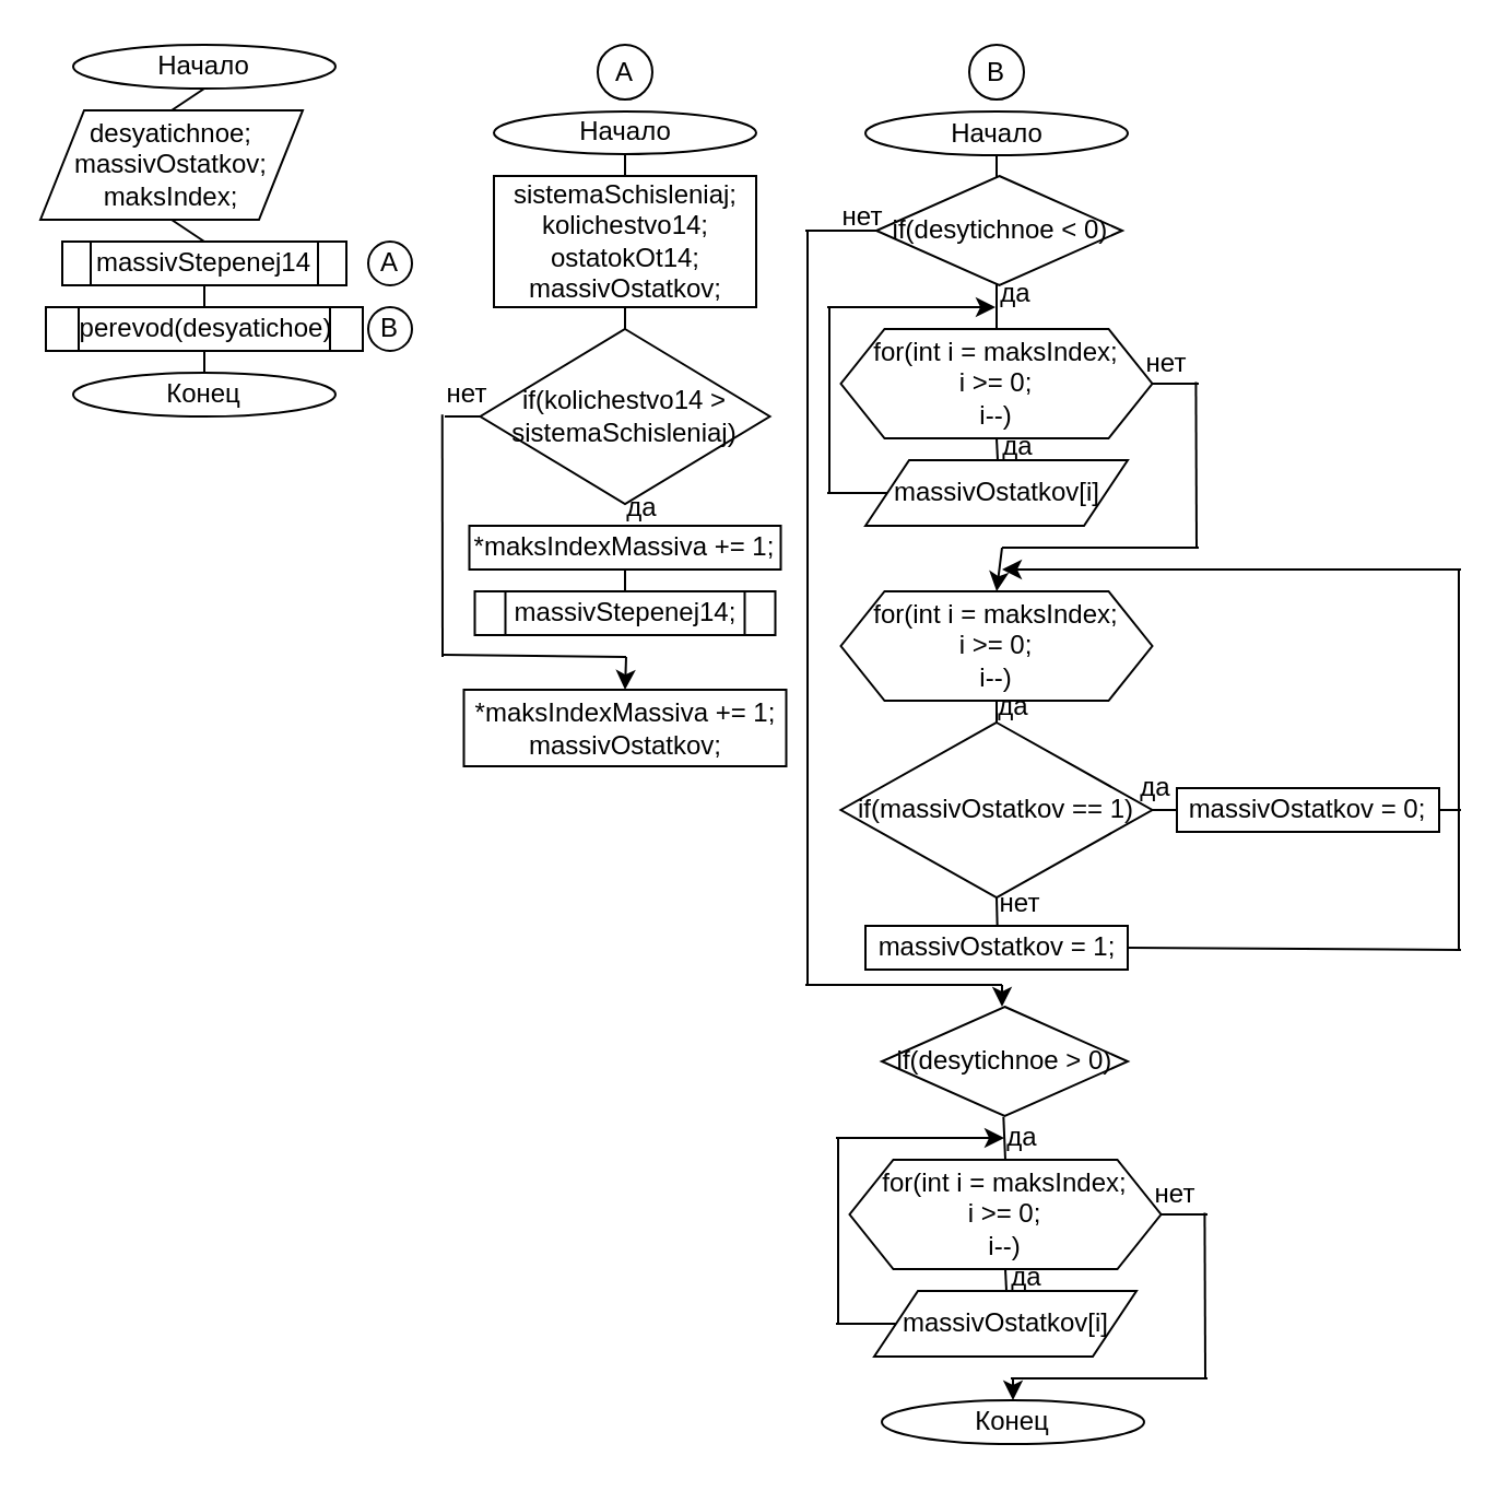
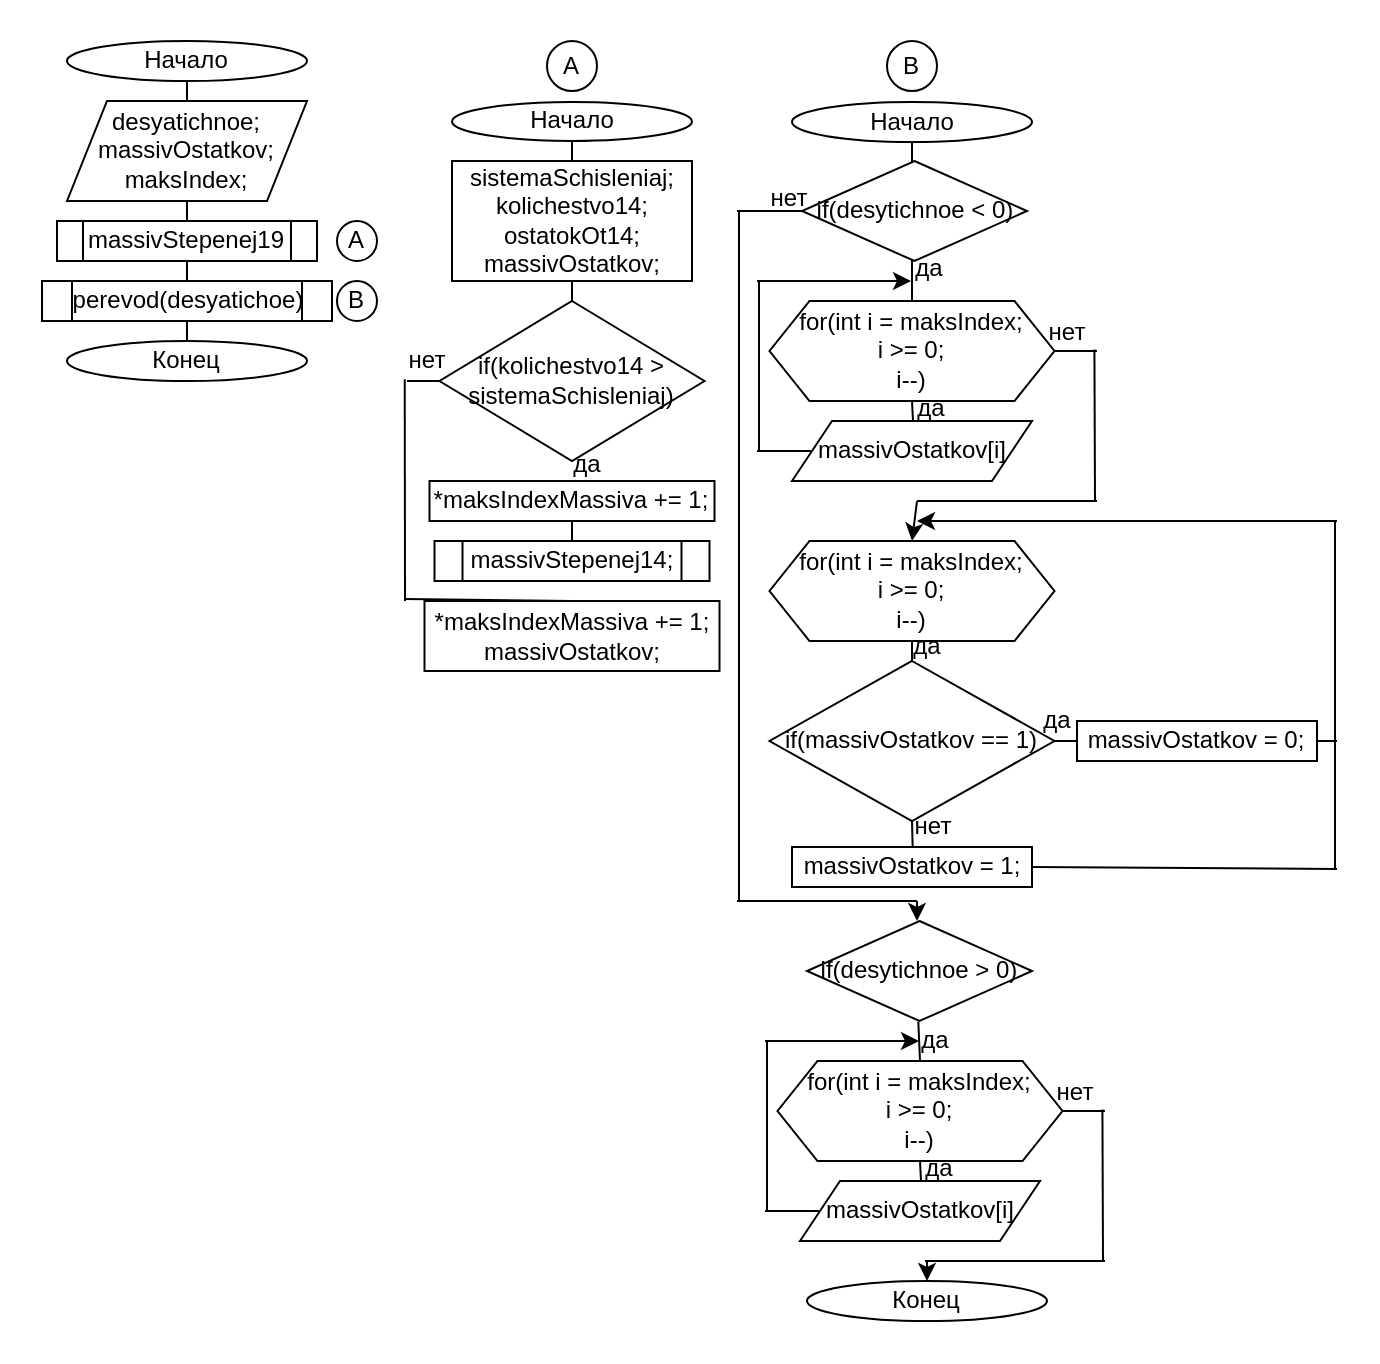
- <mxCell id="3" value="desyatichnoe;&lt;br&gt;massivOstatkov;&lt;br&gt;maksIndex;" style="shape=parallelogram;perimeter=parallelogramPerimeter;whiteSpace=wrap;html=1;fixedSize=1;" vertex="1" parent="1"><mxGeometry x="18" y="50" width="120" height="50" as="geometry" /></mxCell>
+ <mxCell id="3" value="desyatichnoe;&lt;br&gt;massivOstatkov;&lt;br&gt;maksIndex;" style="shape=parallelogram;perimeter=parallelogramPerimeter;whiteSpace=wrap;html=1;fixedSize=1;" vertex="1" parent="1"><mxGeometry x="33" y="50" width="120" height="50" as="geometry" /></mxCell>
- <mxCell id="4" value="massivStepenej14" style="shape=process;whiteSpace=wrap;html=1;backgroundOutline=1;" vertex="1" parent="1"><mxGeometry x="28" y="110" width="130" height="20" as="geometry" /></mxCell>
+ <mxCell id="4" value="massivStepenej19" style="shape=process;whiteSpace=wrap;html=1;backgroundOutline=1;" vertex="1" parent="1"><mxGeometry x="28" y="110" width="130" height="20" as="geometry" /></mxCell>
- <mxCell id="25" value="*maksIndexMassiva += 1;&lt;br&gt;massivOstatkov;" style="rounded=0;whiteSpace=wrap;html=1;" vertex="1" parent="1"><mxGeometry x="211.75" y="315" width="147.5" height="35" as="geometry" /></mxCell>
+ <mxCell id="25" value="*maksIndexMassiva += 1;&lt;br&gt;massivOstatkov;" style="rounded=0;whiteSpace=wrap;html=1;" vertex="1" parent="1"><mxGeometry x="211.75" y="300" width="147.5" height="35" as="geometry" /></mxCell>
